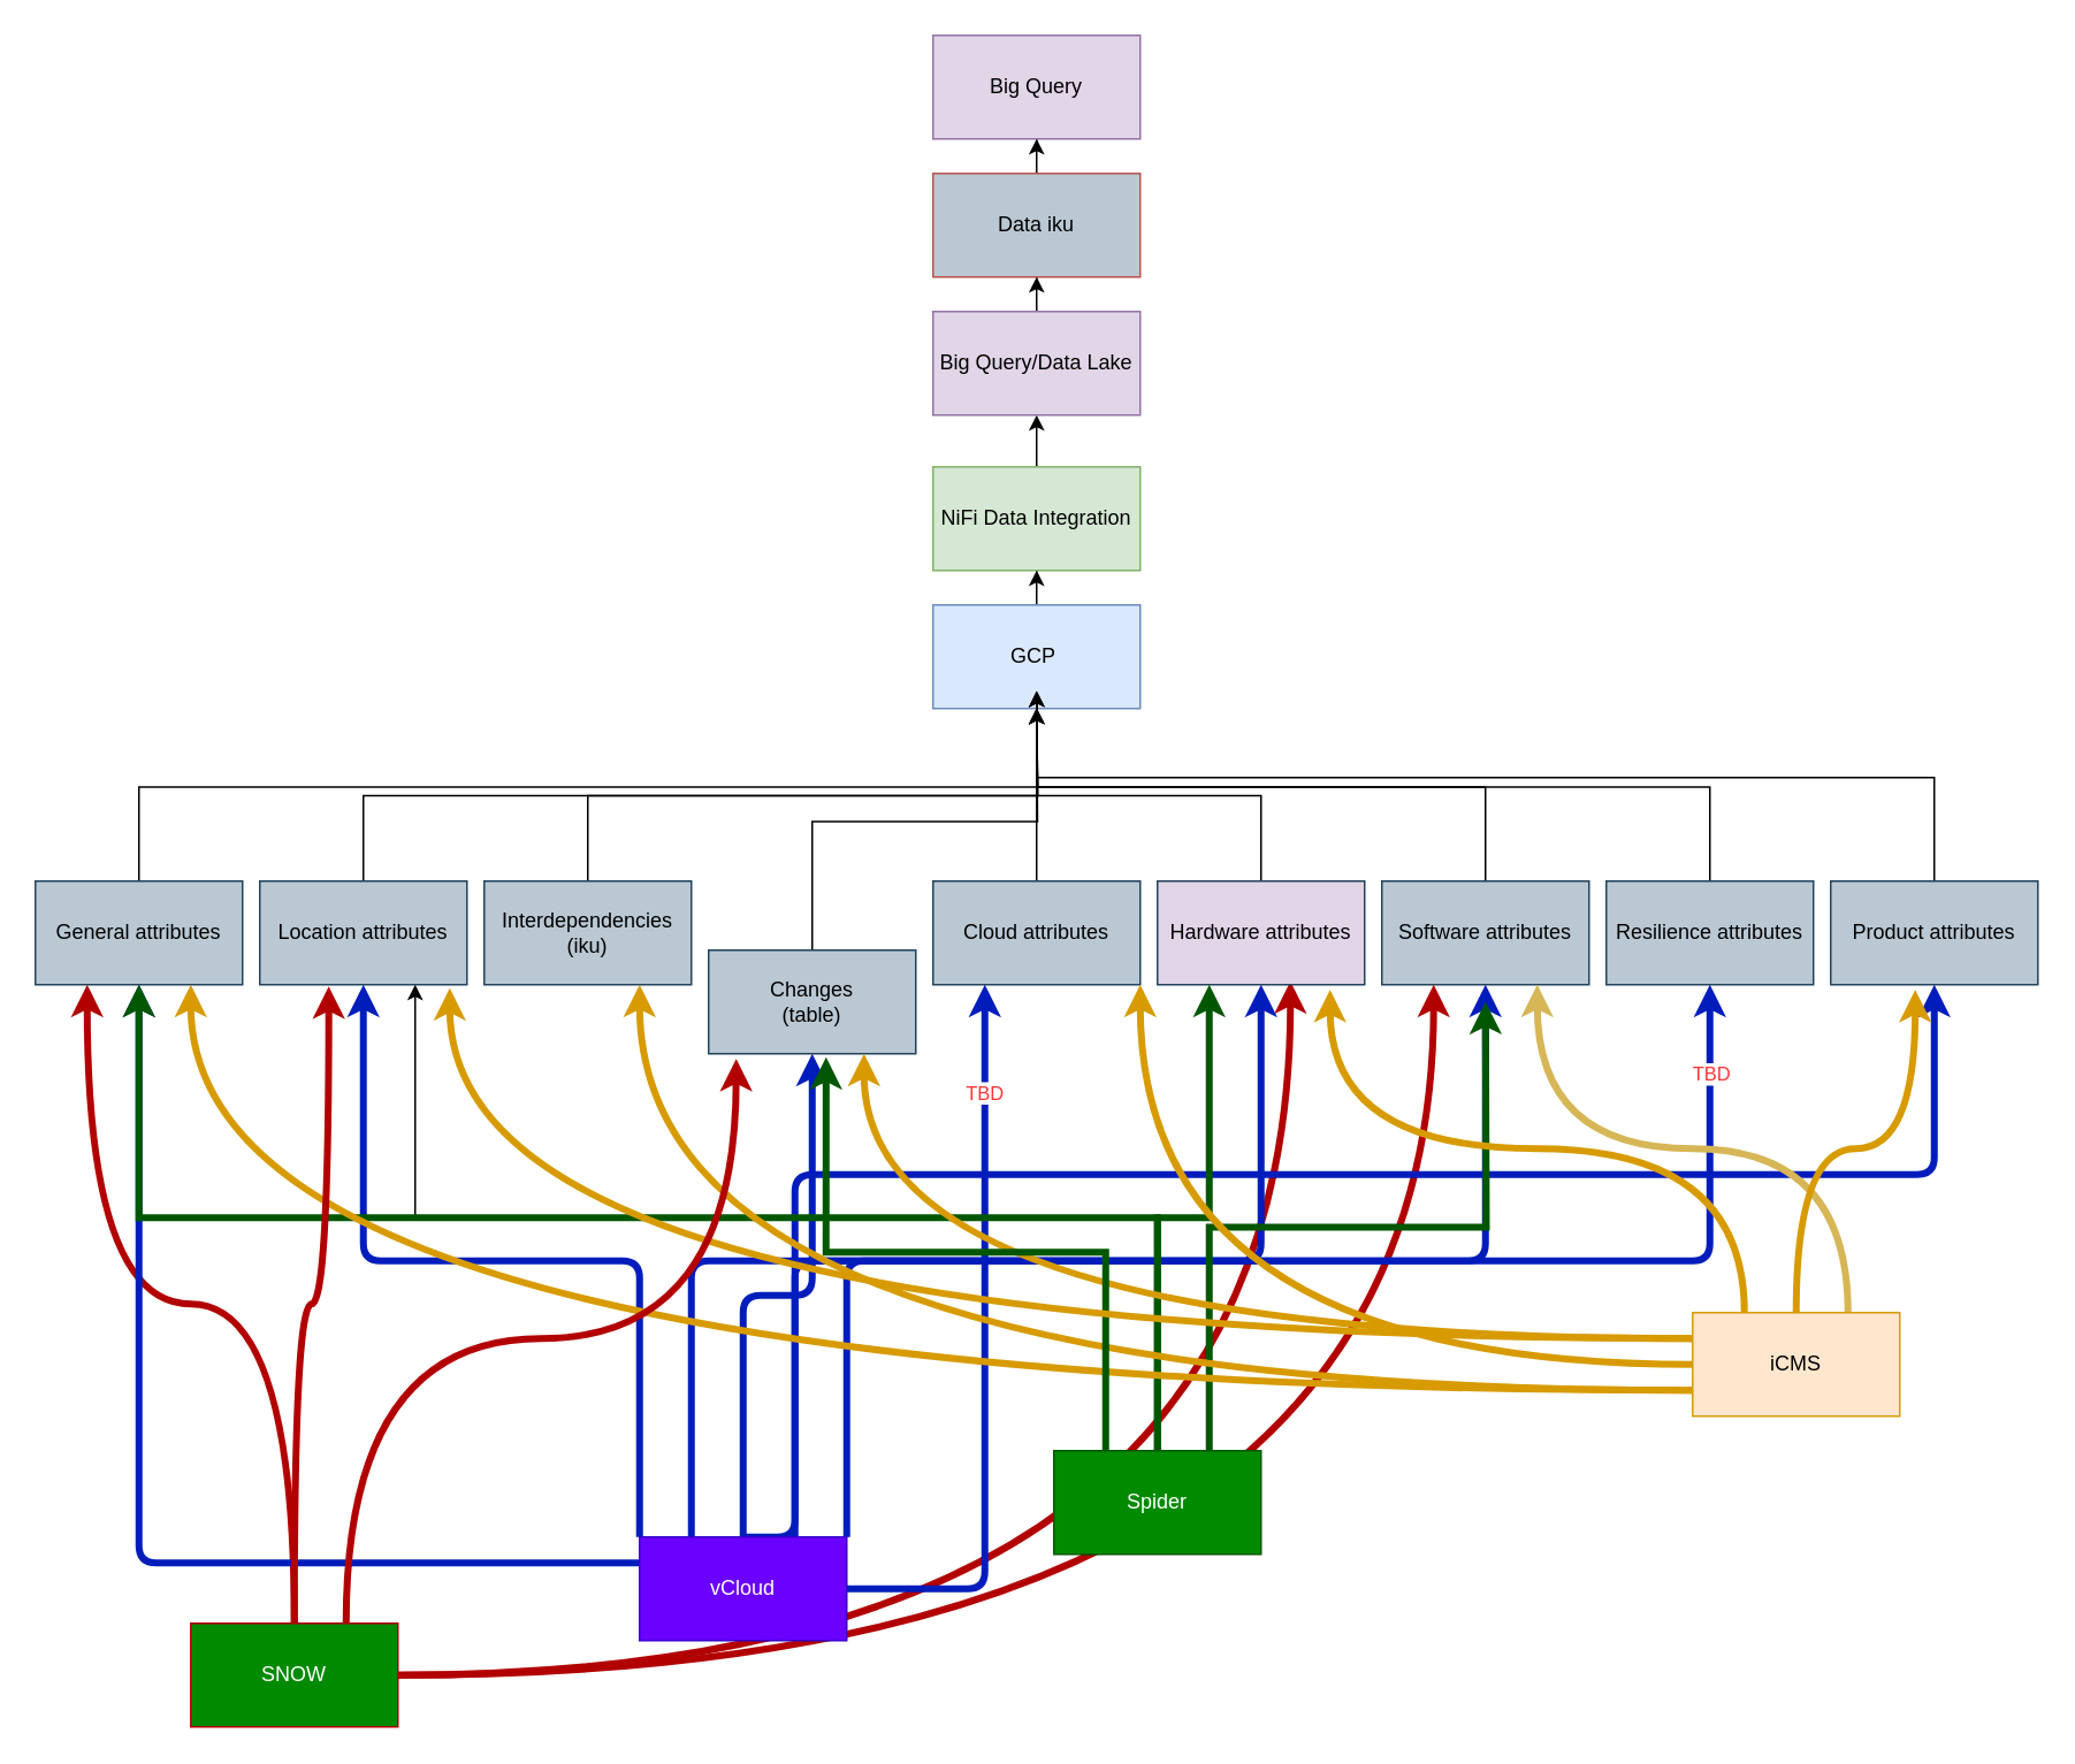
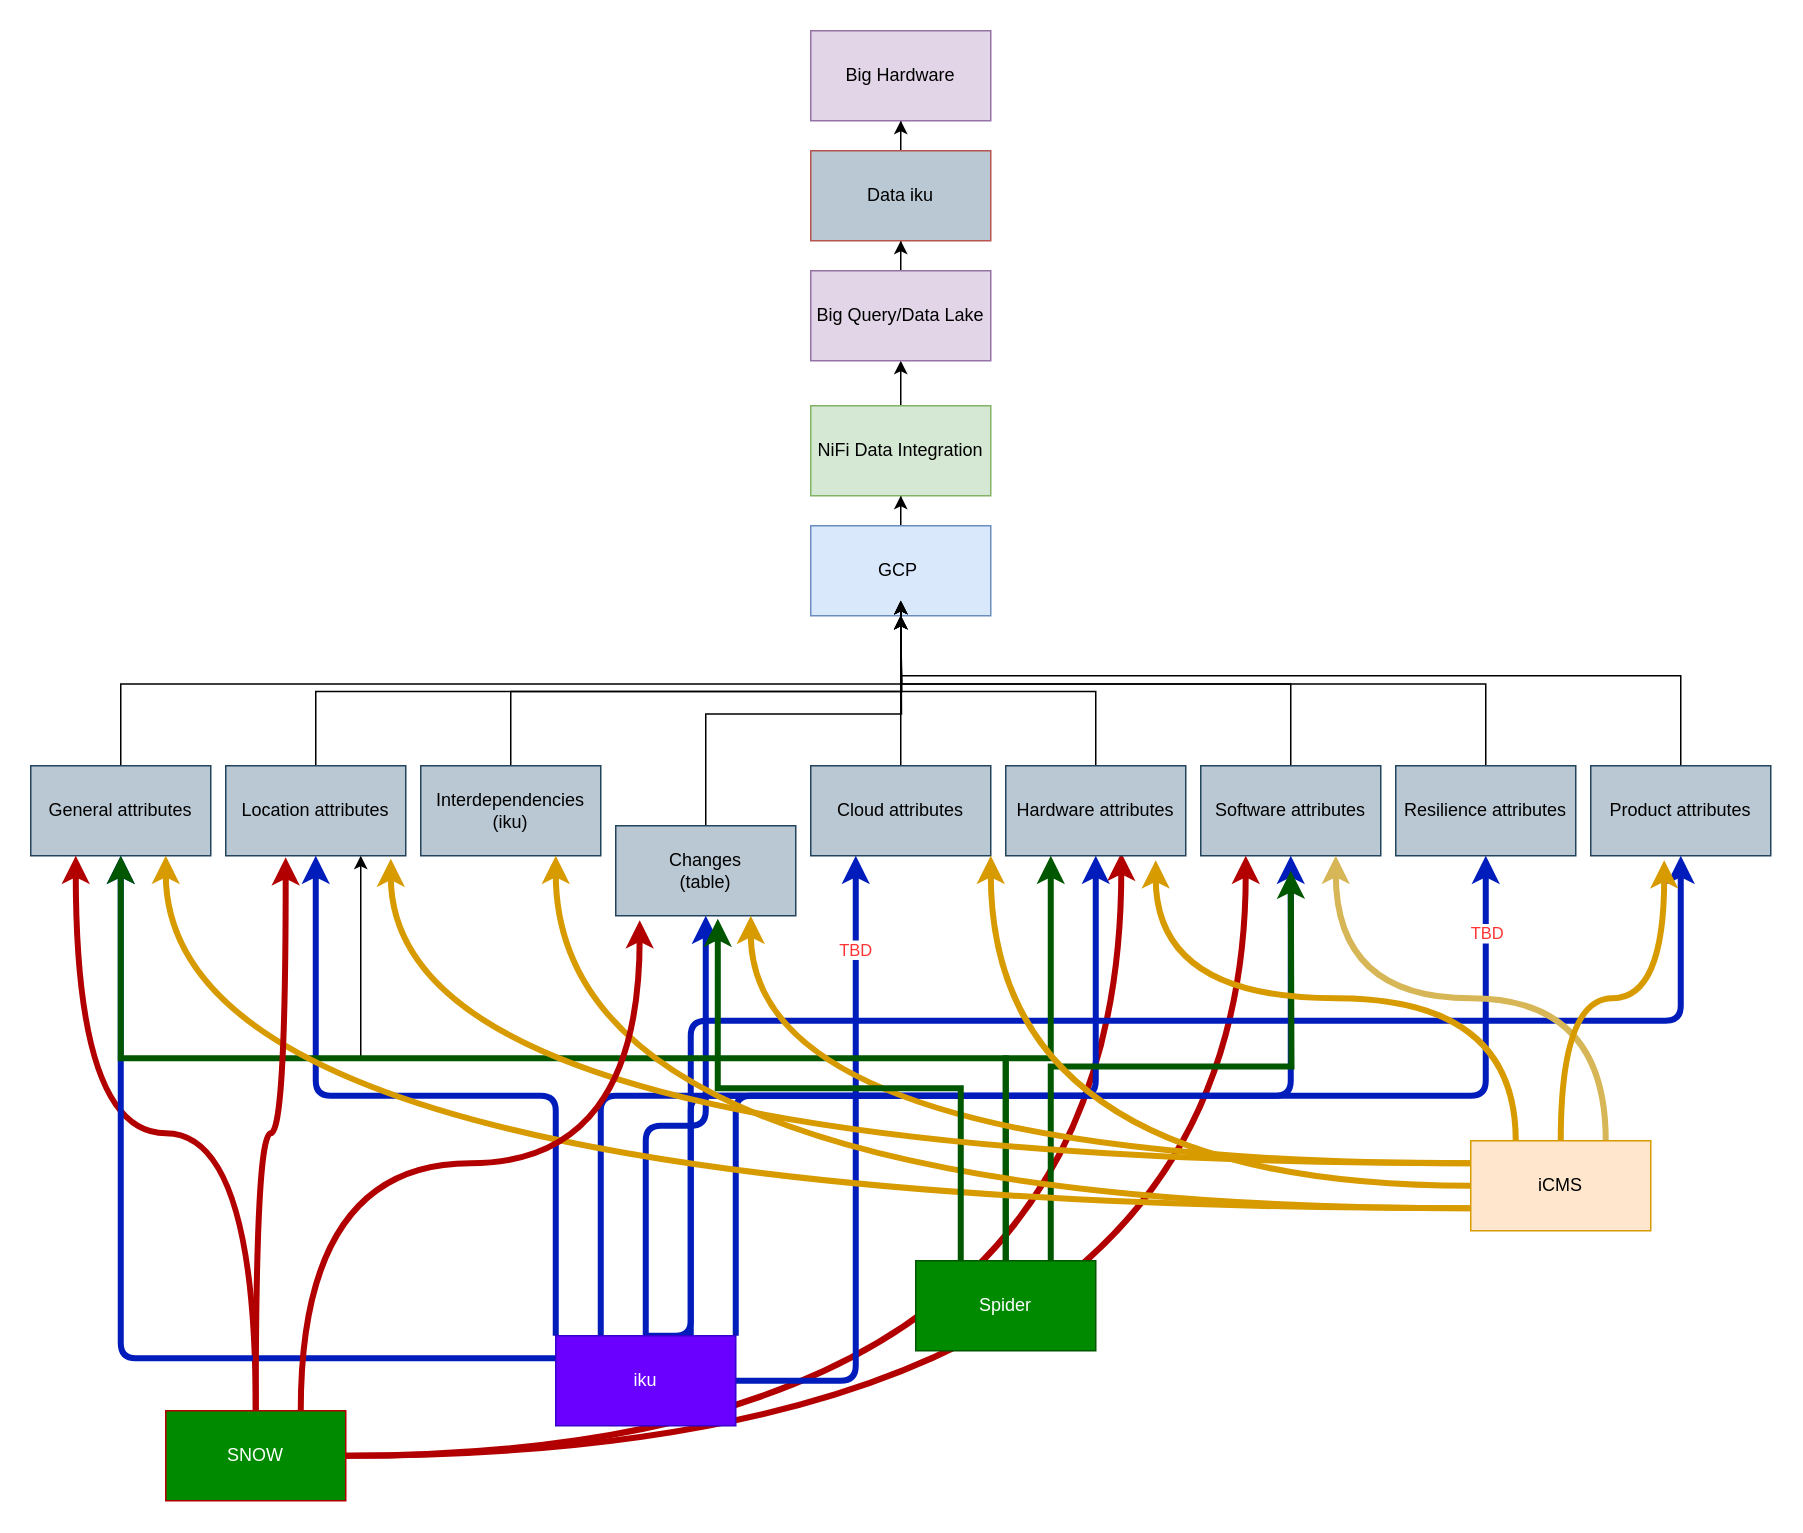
- <mxCell id="60" value="Big Query" style="rounded=0;whiteSpace=wrap;html=1;fillColor=#e1d5e7;strokeColor=#9673a6;" vertex="1" parent="1"><mxGeometry x="540" y="20" width="120" height="60" as="geometry" /></mxCell>
+ <mxCell id="60" value="Big Hardware" style="rounded=0;whiteSpace=wrap;html=1;fillColor=#e1d5e7;strokeColor=#9673a6;" vertex="1" parent="1"><mxGeometry x="540" y="20" width="120" height="60" as="geometry" /></mxCell>
- <mxCell id="14" value="Hardware attributes" style="rounded=0;whiteSpace=wrap;html=1;fillColor=#e1d5e7;strokeColor=#23445d;" parent="1" vertex="1"><mxGeometry x="670" y="510" width="120" height="60" as="geometry" /></mxCell>
+ <mxCell id="14" value="Hardware attributes" style="rounded=0;whiteSpace=wrap;html=1;fillColor=#bac8d3;strokeColor=#23445d;" parent="1" vertex="1"><mxGeometry x="670" y="510" width="120" height="60" as="geometry" /></mxCell>
- <mxCell id="36" value="vCloud" style="rounded=0;whiteSpace=wrap;html=1;fillColor=#6a00ff;fontColor=#ffffff;strokeColor=#3700CC;" parent="1" vertex="1"><mxGeometry x="370" y="890" width="120" height="60" as="geometry" /></mxCell>
+ <mxCell id="36" value="iku" style="rounded=0;whiteSpace=wrap;html=1;fillColor=#6a00ff;fontColor=#ffffff;strokeColor=#3700CC;" parent="1" vertex="1"><mxGeometry x="370" y="890" width="120" height="60" as="geometry" /></mxCell>
